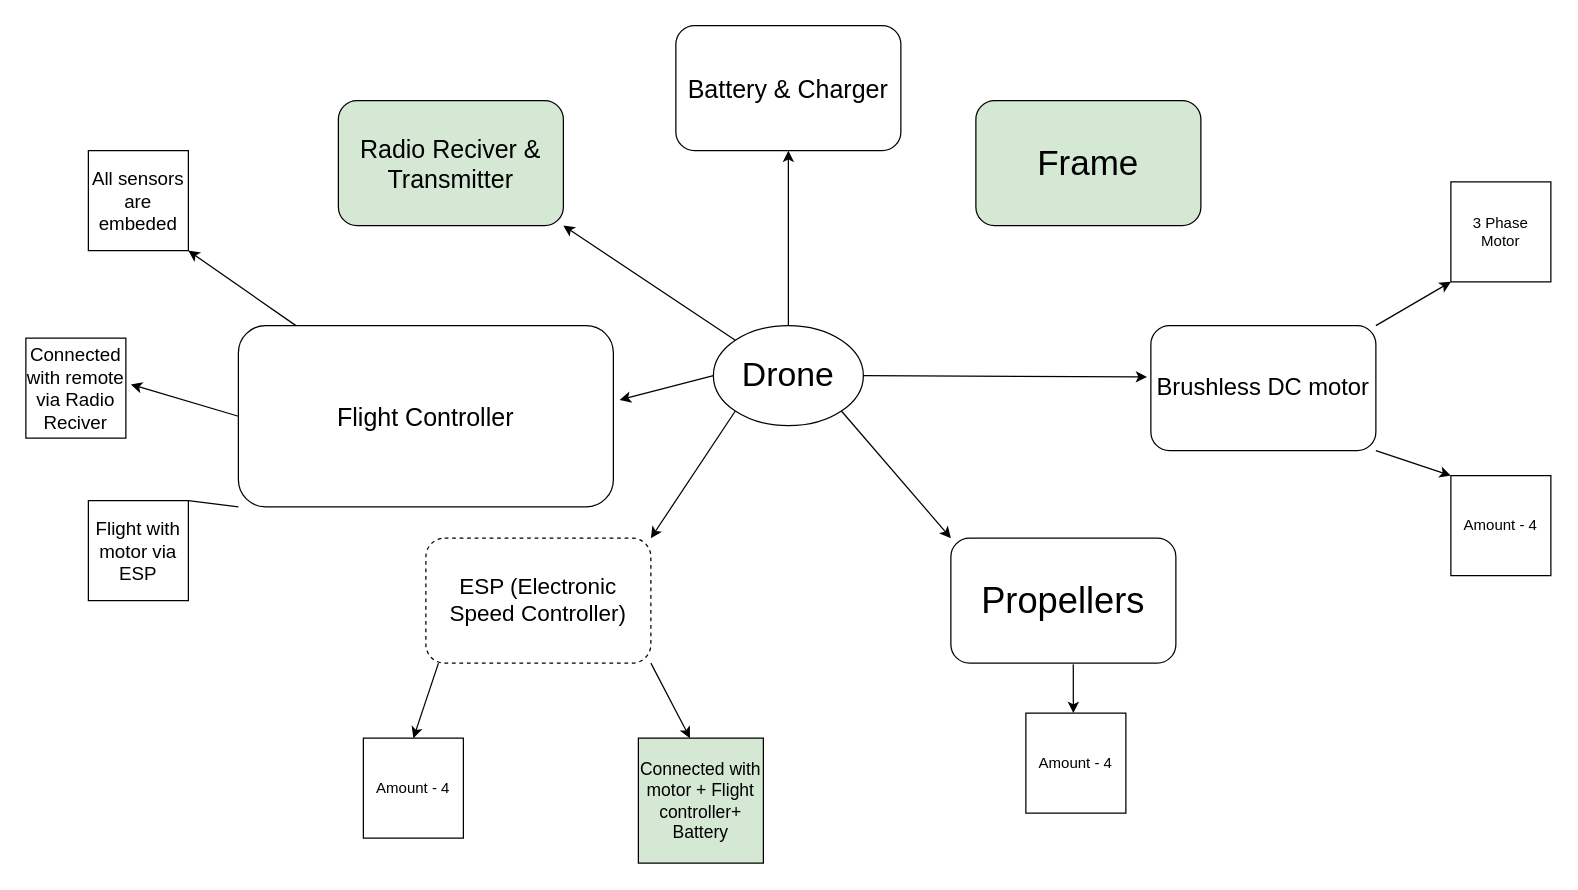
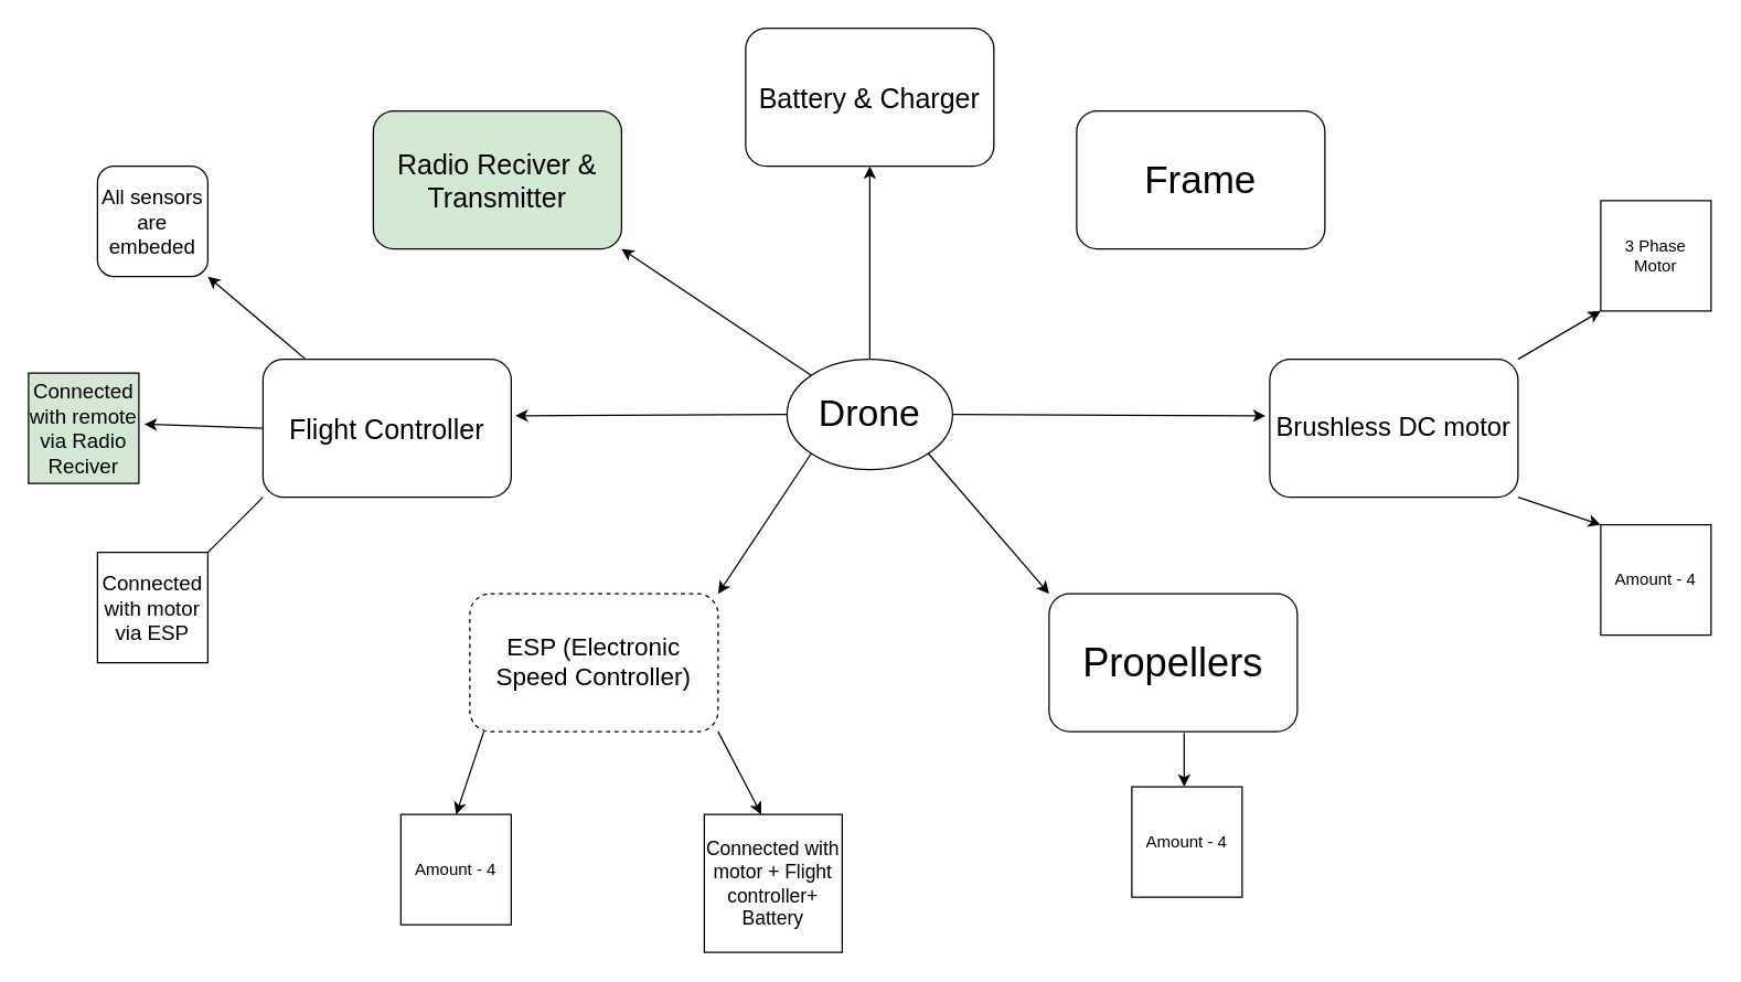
- <mxCell id="3" value="&lt;font style=&quot;font-size: 28px&quot;&gt;Frame&lt;/font&gt;" style="rounded=1;whiteSpace=wrap;html=1;fillColor=#d5e8d4;" vertex="1" parent="1"><mxGeometry x="780" y="80" width="180" height="100" as="geometry" /></mxCell>
+ <mxCell id="3" value="&lt;font style=&quot;font-size: 28px&quot;&gt;Frame&lt;/font&gt;" style="rounded=1;whiteSpace=wrap;html=1;" vertex="1" parent="1"><mxGeometry x="780" y="80" width="180" height="100" as="geometry" /></mxCell>
- <mxCell id="14" value="&lt;font style=&quot;font-size: 15px&quot;&gt;All sensors are embeded&lt;/font&gt;" style="whiteSpace=wrap;html=1;aspect=fixed;" vertex="1" parent="1"><mxGeometry x="70" y="120" width="80" height="80" as="geometry" /></mxCell>
+ <mxCell id="14" value="&lt;font style=&quot;font-size: 15px&quot;&gt;All sensors are embeded&lt;/font&gt;" style="whiteSpace=wrap;html=1;aspect=fixed;rounded=1;" vertex="1" parent="1"><mxGeometry x="70" y="120" width="80" height="80" as="geometry" /></mxCell>
- <mxCell id="15" value="&lt;font style=&quot;font-size: 15px&quot;&gt;Connected with remote via Radio Reciver&lt;/font&gt;" style="whiteSpace=wrap;html=1;aspect=fixed;" vertex="1" parent="1"><mxGeometry x="20" y="270" width="80" height="80" as="geometry" /></mxCell>
+ <mxCell id="15" value="&lt;font style=&quot;font-size: 15px&quot;&gt;Connected with remote via Radio Reciver&lt;/font&gt;" style="whiteSpace=wrap;html=1;aspect=fixed;fillColor=#d5e8d4;" vertex="1" parent="1"><mxGeometry x="20" y="270" width="80" height="80" as="geometry" /></mxCell>
- <mxCell id="8" value="&lt;font style=&quot;font-size: 20px&quot;&gt;Flight Controller&lt;/font&gt;" style="rounded=1;whiteSpace=wrap;html=1;" vertex="1" parent="1"><mxGeometry x="190" y="260" width="300" height="145" as="geometry" /></mxCell>
+ <mxCell id="8" value="&lt;font style=&quot;font-size: 20px&quot;&gt;Flight Controller&lt;/font&gt;" style="rounded=1;whiteSpace=wrap;html=1;" vertex="1" parent="1"><mxGeometry x="190" y="260" width="180" height="100" as="geometry" /></mxCell>
- <mxCell id="16" value="&lt;font style=&quot;font-size: 15px&quot;&gt;Flight with motor via ESP&lt;/font&gt;" style="whiteSpace=wrap;html=1;aspect=fixed;" vertex="1" parent="1"><mxGeometry x="70" y="400" width="80" height="80" as="geometry" /></mxCell>
+ <mxCell id="16" value="&lt;font style=&quot;font-size: 15px&quot;&gt;Connected with motor via ESP&lt;/font&gt;" style="whiteSpace=wrap;html=1;aspect=fixed;" vertex="1" parent="1"><mxGeometry x="70" y="400" width="80" height="80" as="geometry" /></mxCell>
- <mxCell id="13" value="&lt;font style=&quot;font-size: 14px&quot;&gt;Connected with motor + Flight controller+ Battery&lt;/font&gt;" style="whiteSpace=wrap;html=1;aspect=fixed;fillColor=#d5e8d4;" vertex="1" parent="1"><mxGeometry x="510" y="590" width="100" height="100" as="geometry" /></mxCell>
+ <mxCell id="13" value="&lt;font style=&quot;font-size: 14px&quot;&gt;Connected with motor + Flight controller+ Battery&lt;/font&gt;" style="whiteSpace=wrap;html=1;aspect=fixed;" vertex="1" parent="1"><mxGeometry x="510" y="590" width="100" height="100" as="geometry" /></mxCell>
